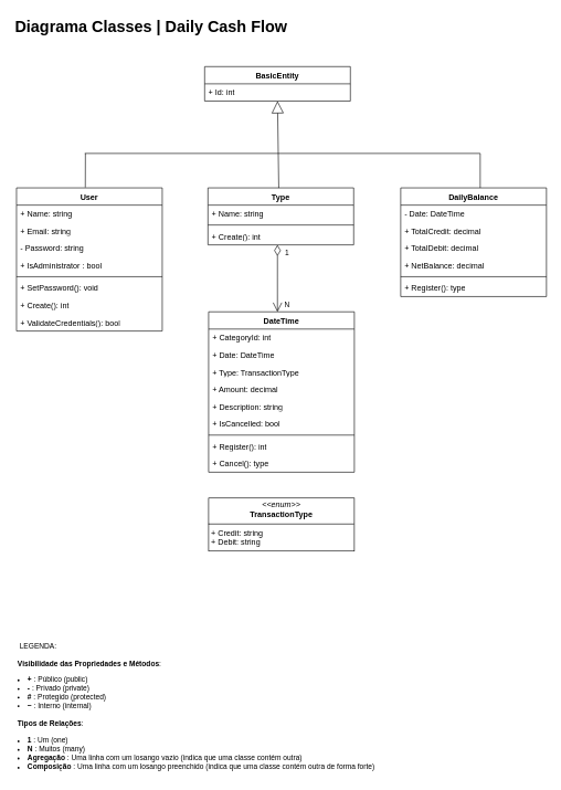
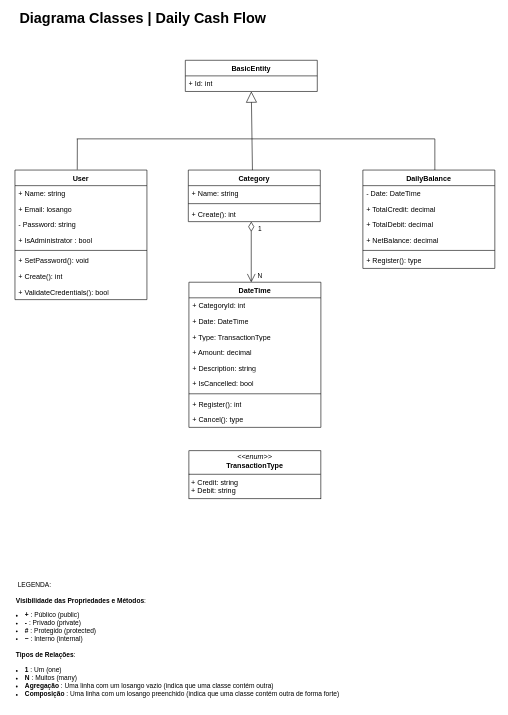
- <mxCell id="28" value="&lt;h1 style=&quot;margin-top: 0px;&quot;&gt;&lt;span style=&quot;text-align: center; text-wrap: nowrap;&quot;&gt;Diagrama Classes |&amp;nbsp;Daily Cash Flow&lt;/span&gt;&lt;/h1&gt;" style="text;html=1;whiteSpace=wrap;overflow=hidden;rounded=0;" parent="1" vertex="1"><mxGeometry x="20" y="20" width="800" height="50" as="geometry" /></mxCell>
+ <mxCell id="28" value="&lt;h1 style=&quot;margin-top: 0px;&quot;&gt;&lt;span style=&quot;text-align: center; text-wrap: nowrap;&quot;&gt;Diagrama Classes |&amp;nbsp;Daily Cash Flow&lt;/span&gt;&lt;/h1&gt;" style="text;html=1;whiteSpace=wrap;overflow=hidden;rounded=0;" parent="1" vertex="1"><mxGeometry x="30" y="10" width="800" height="50" as="geometry" /></mxCell>
- <mxCell id="31" value="&lt;span class=&quot;hljs-title&quot;&gt;Type&lt;/span&gt;" style="swimlane;fontStyle=1;align=center;verticalAlign=top;childLayout=stackLayout;horizontal=1;startSize=26;horizontalStack=0;resizeParent=1;resizeParentMax=0;resizeLast=0;collapsible=1;marginBottom=0;whiteSpace=wrap;html=1;" vertex="1" parent="1"><mxGeometry x="313" y="283" width="220" height="86" as="geometry"><mxRectangle x="710" y="320" width="70" height="30" as="alternateBounds" /></mxGeometry></mxCell>
+ <mxCell id="31" value="&lt;span class=&quot;hljs-title&quot;&gt;Category&lt;/span&gt;" style="swimlane;fontStyle=1;align=center;verticalAlign=top;childLayout=stackLayout;horizontal=1;startSize=26;horizontalStack=0;resizeParent=1;resizeParentMax=0;resizeLast=0;collapsible=1;marginBottom=0;whiteSpace=wrap;html=1;" vertex="1" parent="1"><mxGeometry x="313" y="283" width="220" height="86" as="geometry"><mxRectangle x="710" y="320" width="70" height="30" as="alternateBounds" /></mxGeometry></mxCell>
- <mxCell id="4" value="+ Email: string" style="text;strokeColor=none;fillColor=none;align=left;verticalAlign=top;spacingLeft=4;spacingRight=4;overflow=hidden;rotatable=0;points=[[0,0.5],[1,0.5]];portConstraint=eastwest;whiteSpace=wrap;html=1;" parent="2" vertex="1"><mxGeometry y="52" width="220" height="26" as="geometry" /></mxCell>
+ <mxCell id="4" value="+ Email: losango" style="text;strokeColor=none;fillColor=none;align=left;verticalAlign=top;spacingLeft=4;spacingRight=4;overflow=hidden;rotatable=0;points=[[0,0.5],[1,0.5]];portConstraint=eastwest;whiteSpace=wrap;html=1;" parent="2" vertex="1"><mxGeometry y="52" width="220" height="26" as="geometry" /></mxCell>
